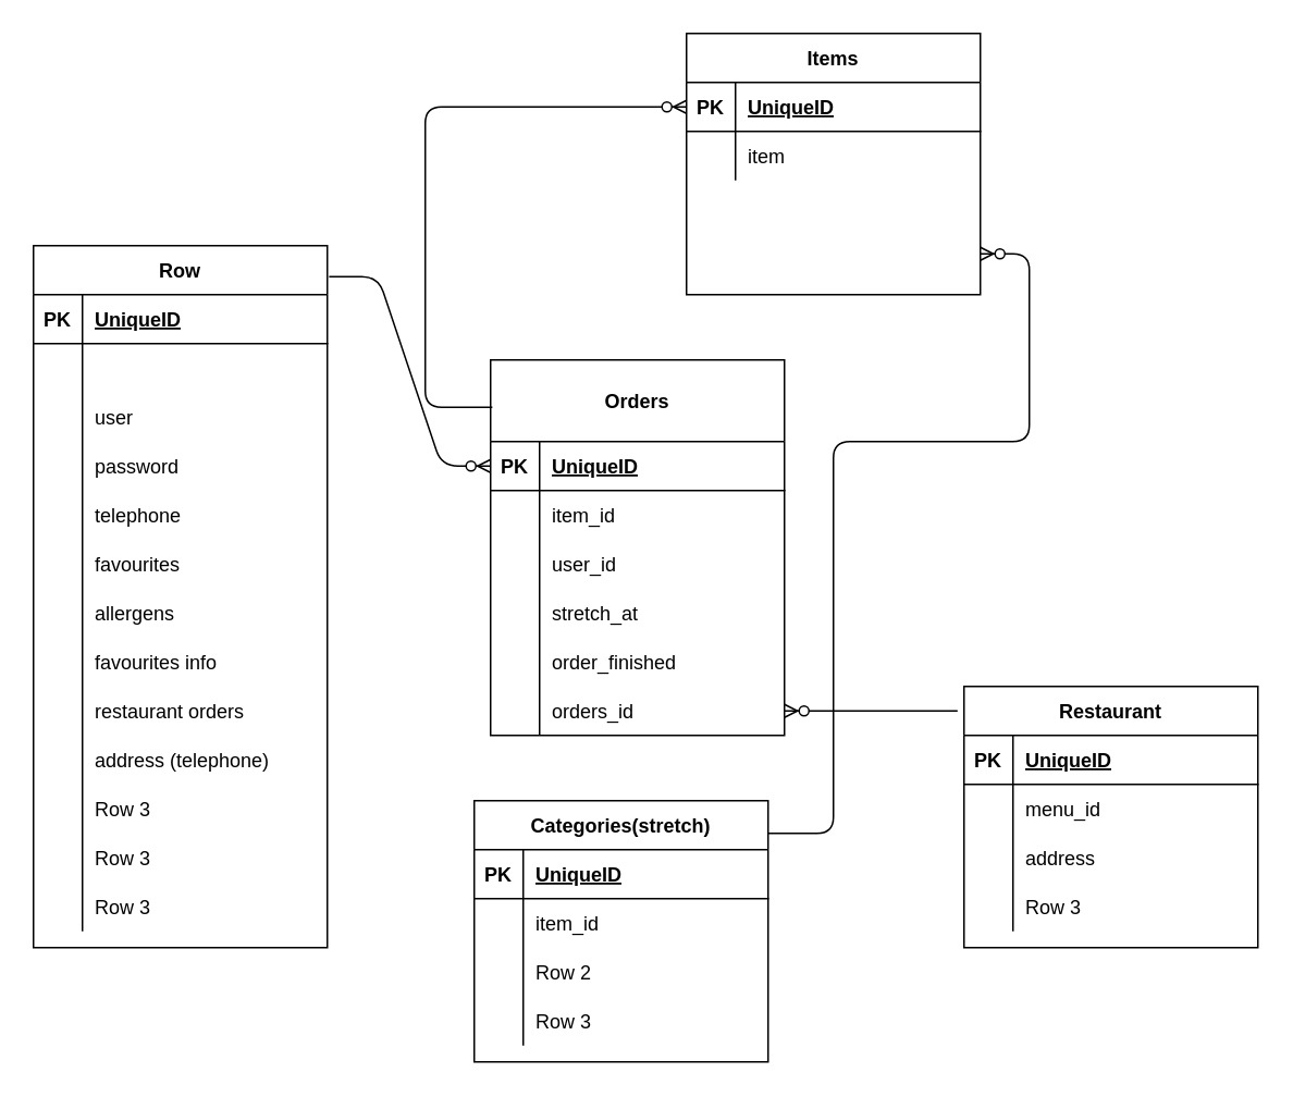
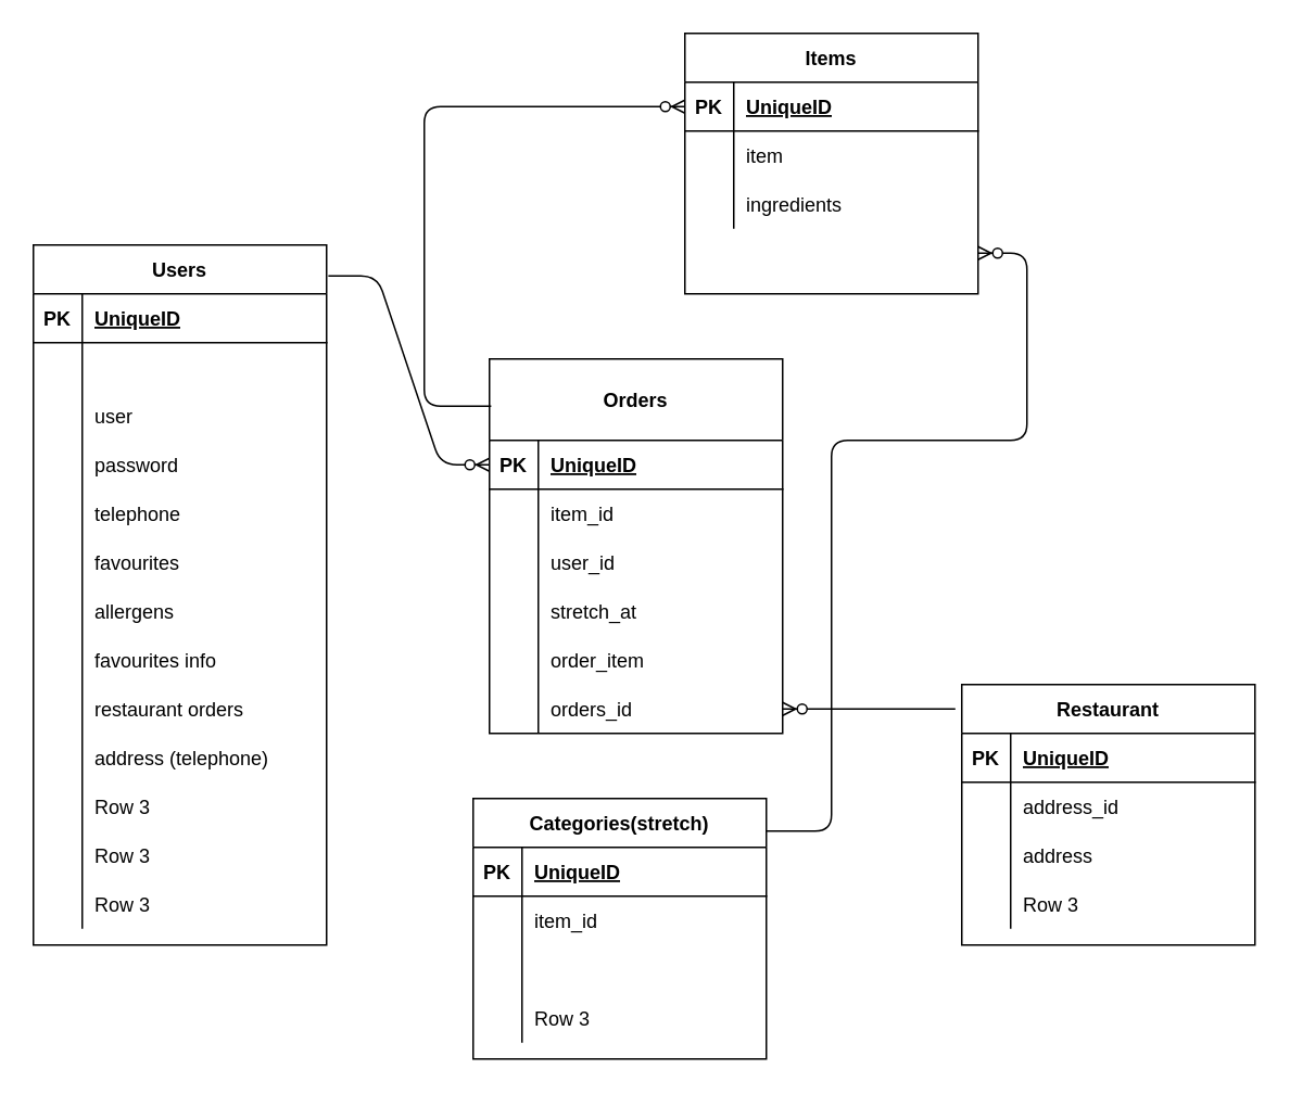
+ <mxCell id="50" value="ingredients" style="shape=partialRectangle;connectable=0;fillColor=none;top=0;left=0;bottom=0;right=0;align=left;spacingLeft=6;overflow=hidden;" vertex="1" parent="48"><mxGeometry x="30" width="150" height="30" as="geometry" /></mxCell>
- <mxCell id="2" value="Row" style="shape=table;startSize=30;container=1;collapsible=1;childLayout=tableLayout;fixedRows=1;rowLines=0;fontStyle=1;align=center;resizeLast=1;" vertex="1" parent="1"><mxGeometry x="20" y="150" width="180" height="430" as="geometry" /></mxCell>
+ <mxCell id="2" value="Users" style="shape=table;startSize=30;container=1;collapsible=1;childLayout=tableLayout;fixedRows=1;rowLines=0;fontStyle=1;align=center;resizeLast=1;" vertex="1" parent="1"><mxGeometry x="20" y="150" width="180" height="430" as="geometry" /></mxCell>
- <mxCell id="95" value="order_finished" style="shape=partialRectangle;connectable=0;fillColor=none;top=0;left=0;bottom=0;right=0;align=left;spacingLeft=6;overflow=hidden;" vertex="1" parent="93"><mxGeometry x="30" width="150" height="30" as="geometry" /></mxCell>
+ <mxCell id="95" value="order_item" style="shape=partialRectangle;connectable=0;fillColor=none;top=0;left=0;bottom=0;right=0;align=left;spacingLeft=6;overflow=hidden;" vertex="1" parent="93"><mxGeometry x="30" width="150" height="30" as="geometry" /></mxCell>
- <mxCell id="59" value="menu_id" style="shape=partialRectangle;connectable=0;fillColor=none;top=0;left=0;bottom=0;right=0;align=left;spacingLeft=6;overflow=hidden;" vertex="1" parent="57"><mxGeometry x="30" width="150" height="30" as="geometry" /></mxCell>
+ <mxCell id="59" value="address_id" style="shape=partialRectangle;connectable=0;fillColor=none;top=0;left=0;bottom=0;right=0;align=left;spacingLeft=6;overflow=hidden;" vertex="1" parent="57"><mxGeometry x="30" width="150" height="30" as="geometry" /></mxCell>
- <mxCell id="75" value="Row 2" style="shape=partialRectangle;connectable=0;fillColor=none;top=0;left=0;bottom=0;right=0;align=left;spacingLeft=6;overflow=hidden;" vertex="1" parent="73"><mxGeometry x="30" width="150" height="30" as="geometry" /></mxCell>
